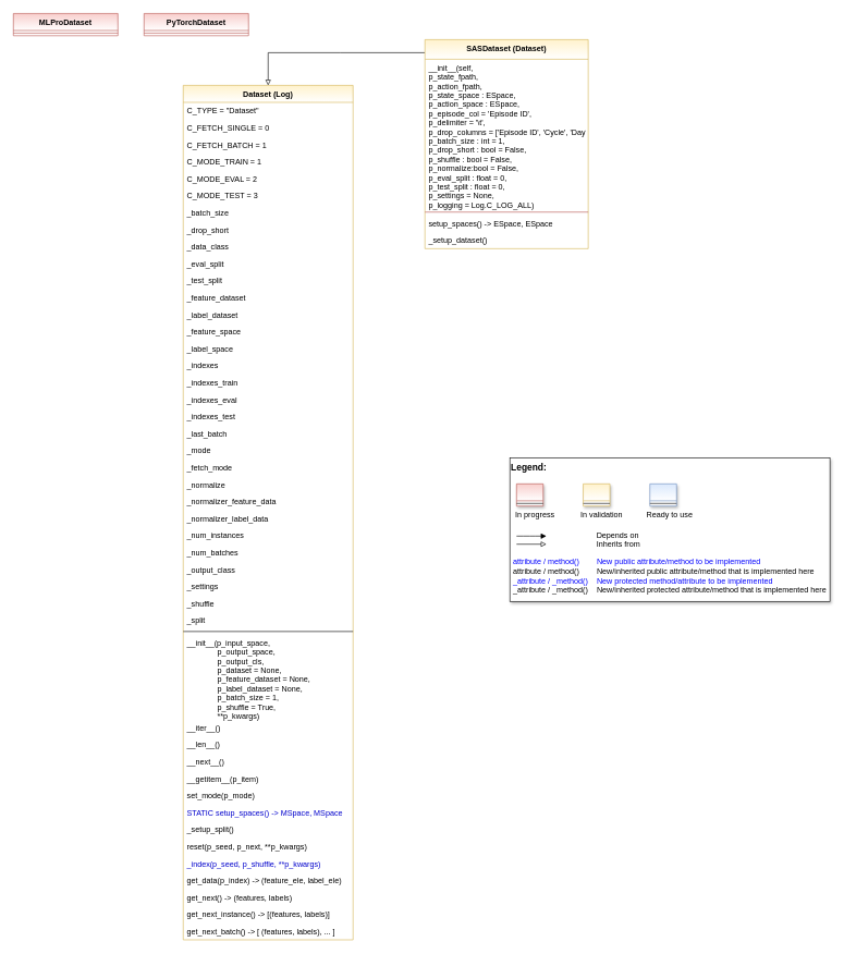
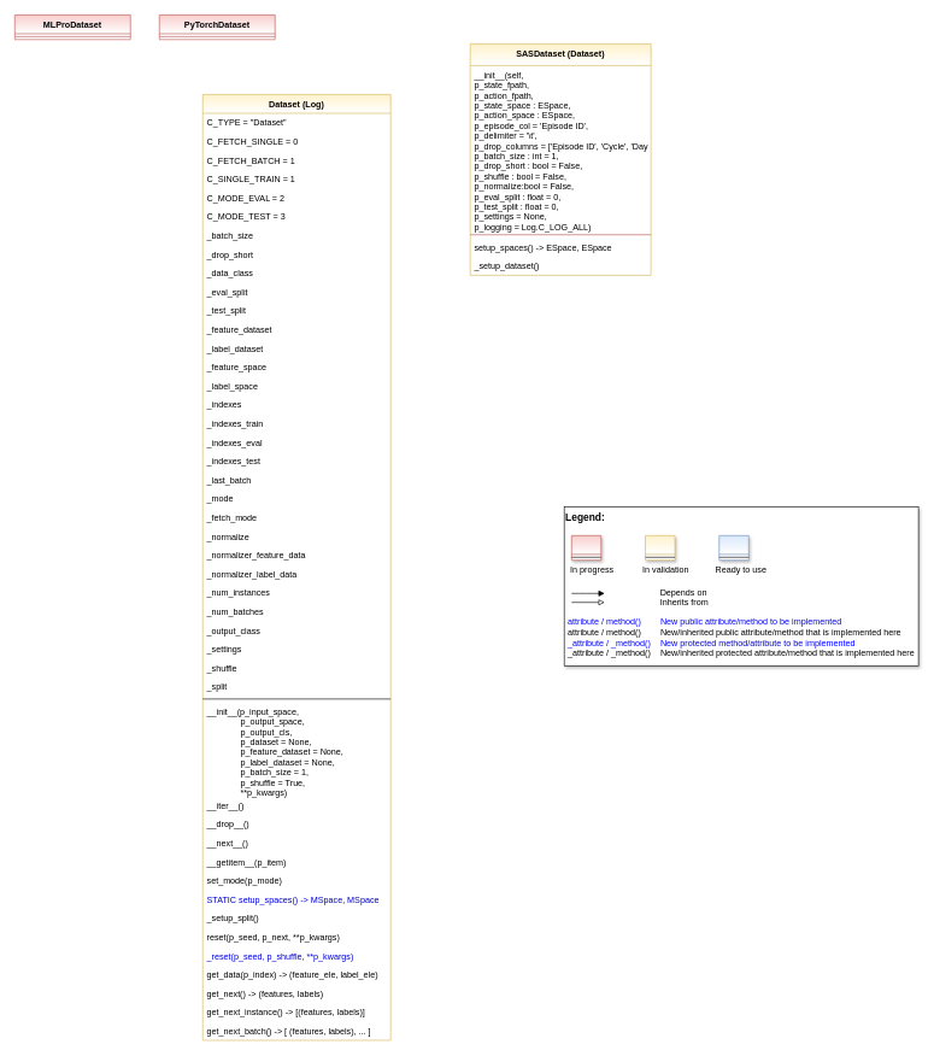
- <mxCell id="49" style="edgeStyle=orthogonalEdgeStyle;rounded=0;orthogonalLoop=1;jettySize=auto;html=1;fontColor=default;endArrow=block;endFill=0;" edge="1" parent="1" source="50" target="2"><mxGeometry relative="1" as="geometry"><mxPoint x="520" y="54" as="sourcePoint" /><Array as="points"><mxPoint x="520" y="80" /><mxPoint x="410" y="80" /></Array></mxGeometry></mxCell>
- <mxCell id="6" value="C_MODE_TRAIN = 1" style="text;strokeColor=none;fillColor=none;align=left;verticalAlign=top;spacingLeft=4;spacingRight=4;overflow=hidden;rotatable=0;points=[[0,0.5],[1,0.5]];portConstraint=eastwest;" vertex="1" parent="2"><mxGeometry y="104" width="260" height="26" as="geometry" /></mxCell>
+ <mxCell id="6" value="C_SINGLE_TRAIN = 1" style="text;strokeColor=none;fillColor=none;align=left;verticalAlign=top;spacingLeft=4;spacingRight=4;overflow=hidden;rotatable=0;points=[[0,0.5],[1,0.5]];portConstraint=eastwest;" vertex="1" parent="2"><mxGeometry y="104" width="260" height="26" as="geometry" /></mxCell>
- <mxCell id="37" value="__len__()" style="text;strokeColor=none;fillColor=none;align=left;verticalAlign=top;spacingLeft=4;spacingRight=4;overflow=hidden;rotatable=0;points=[[0,0.5],[1,0.5]];portConstraint=eastwest;fontColor=default;" vertex="1" parent="2"><mxGeometry y="996" width="260" height="26" as="geometry" /></mxCell>
+ <mxCell id="37" value="__drop__()" style="text;strokeColor=none;fillColor=none;align=left;verticalAlign=top;spacingLeft=4;spacingRight=4;overflow=hidden;rotatable=0;points=[[0,0.5],[1,0.5]];portConstraint=eastwest;fontColor=default;" vertex="1" parent="2"><mxGeometry y="996" width="260" height="26" as="geometry" /></mxCell>
- <mxCell id="44" value="_index(p_seed, p_shuffle, **p_kwargs)" style="text;strokeColor=none;fillColor=none;align=left;verticalAlign=top;spacingLeft=4;spacingRight=4;overflow=hidden;rotatable=0;points=[[0,0.5],[1,0.5]];portConstraint=eastwest;fontColor=#0000CC;" vertex="1" parent="2"><mxGeometry y="1178" width="260" height="26" as="geometry" /></mxCell>
+ <mxCell id="44" value="_reset(p_seed, p_shuffle, **p_kwargs)" style="text;strokeColor=none;fillColor=none;align=left;verticalAlign=top;spacingLeft=4;spacingRight=4;overflow=hidden;rotatable=0;points=[[0,0.5],[1,0.5]];portConstraint=eastwest;fontColor=#0000CC;" vertex="1" parent="2"><mxGeometry y="1178" width="260" height="26" as="geometry" /></mxCell>
